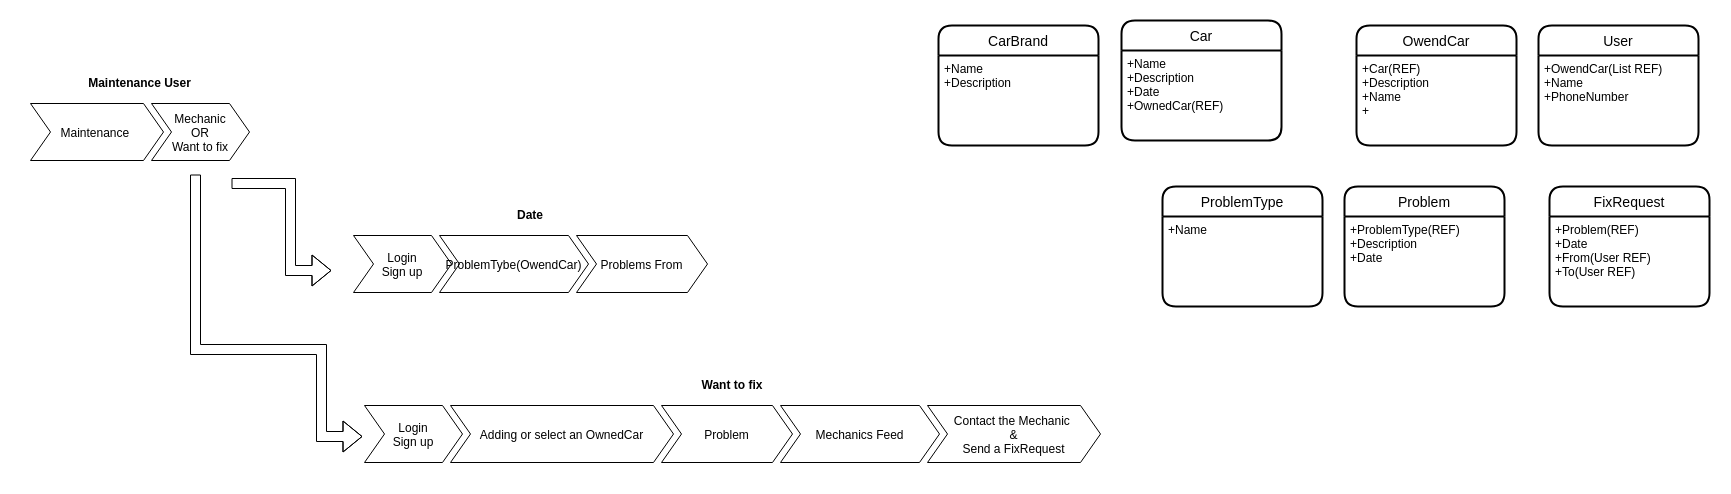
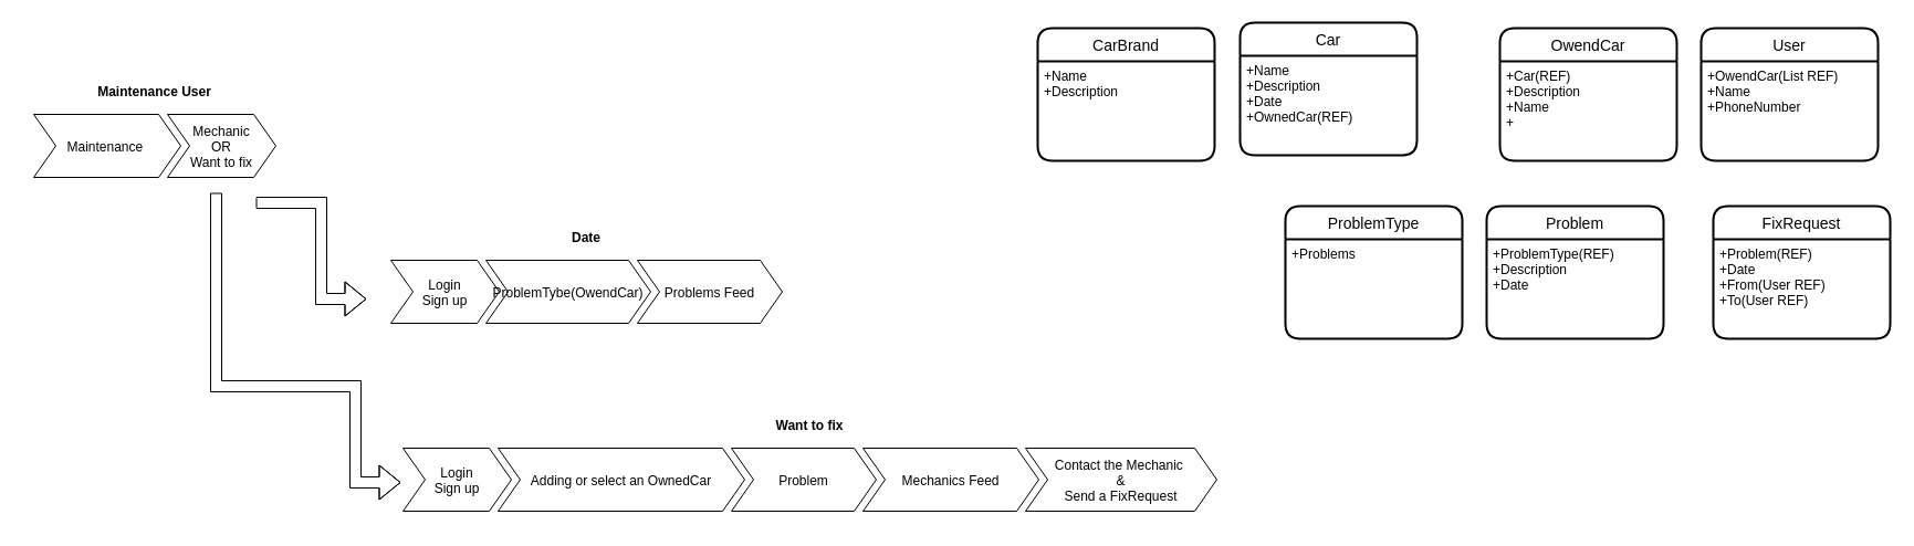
- <mxCell id="24" value="+Name" style="align=left;strokeColor=none;fillColor=none;spacingLeft=4;fontSize=12;verticalAlign=top;resizable=0;rotatable=0;part=1;" vertex="1" parent="23"><mxGeometry y="30" width="160" height="90" as="geometry" /></mxCell>
+ <mxCell id="24" value="+Problems" style="align=left;strokeColor=none;fillColor=none;spacingLeft=4;fontSize=12;verticalAlign=top;resizable=0;rotatable=0;part=1;" vertex="1" parent="23"><mxGeometry y="30" width="160" height="90" as="geometry" /></mxCell>
- <mxCell id="8" value="Problems From" style="shape=step;perimeter=stepPerimeter;fixedSize=1;points=[];" vertex="1" parent="5"><mxGeometry x="233" y="33" width="131" height="57" as="geometry" /></mxCell>
+ <mxCell id="8" value="Problems Feed" style="shape=step;perimeter=stepPerimeter;fixedSize=1;points=[];" vertex="1" parent="5"><mxGeometry x="233" y="33" width="131" height="57" as="geometry" /></mxCell>
